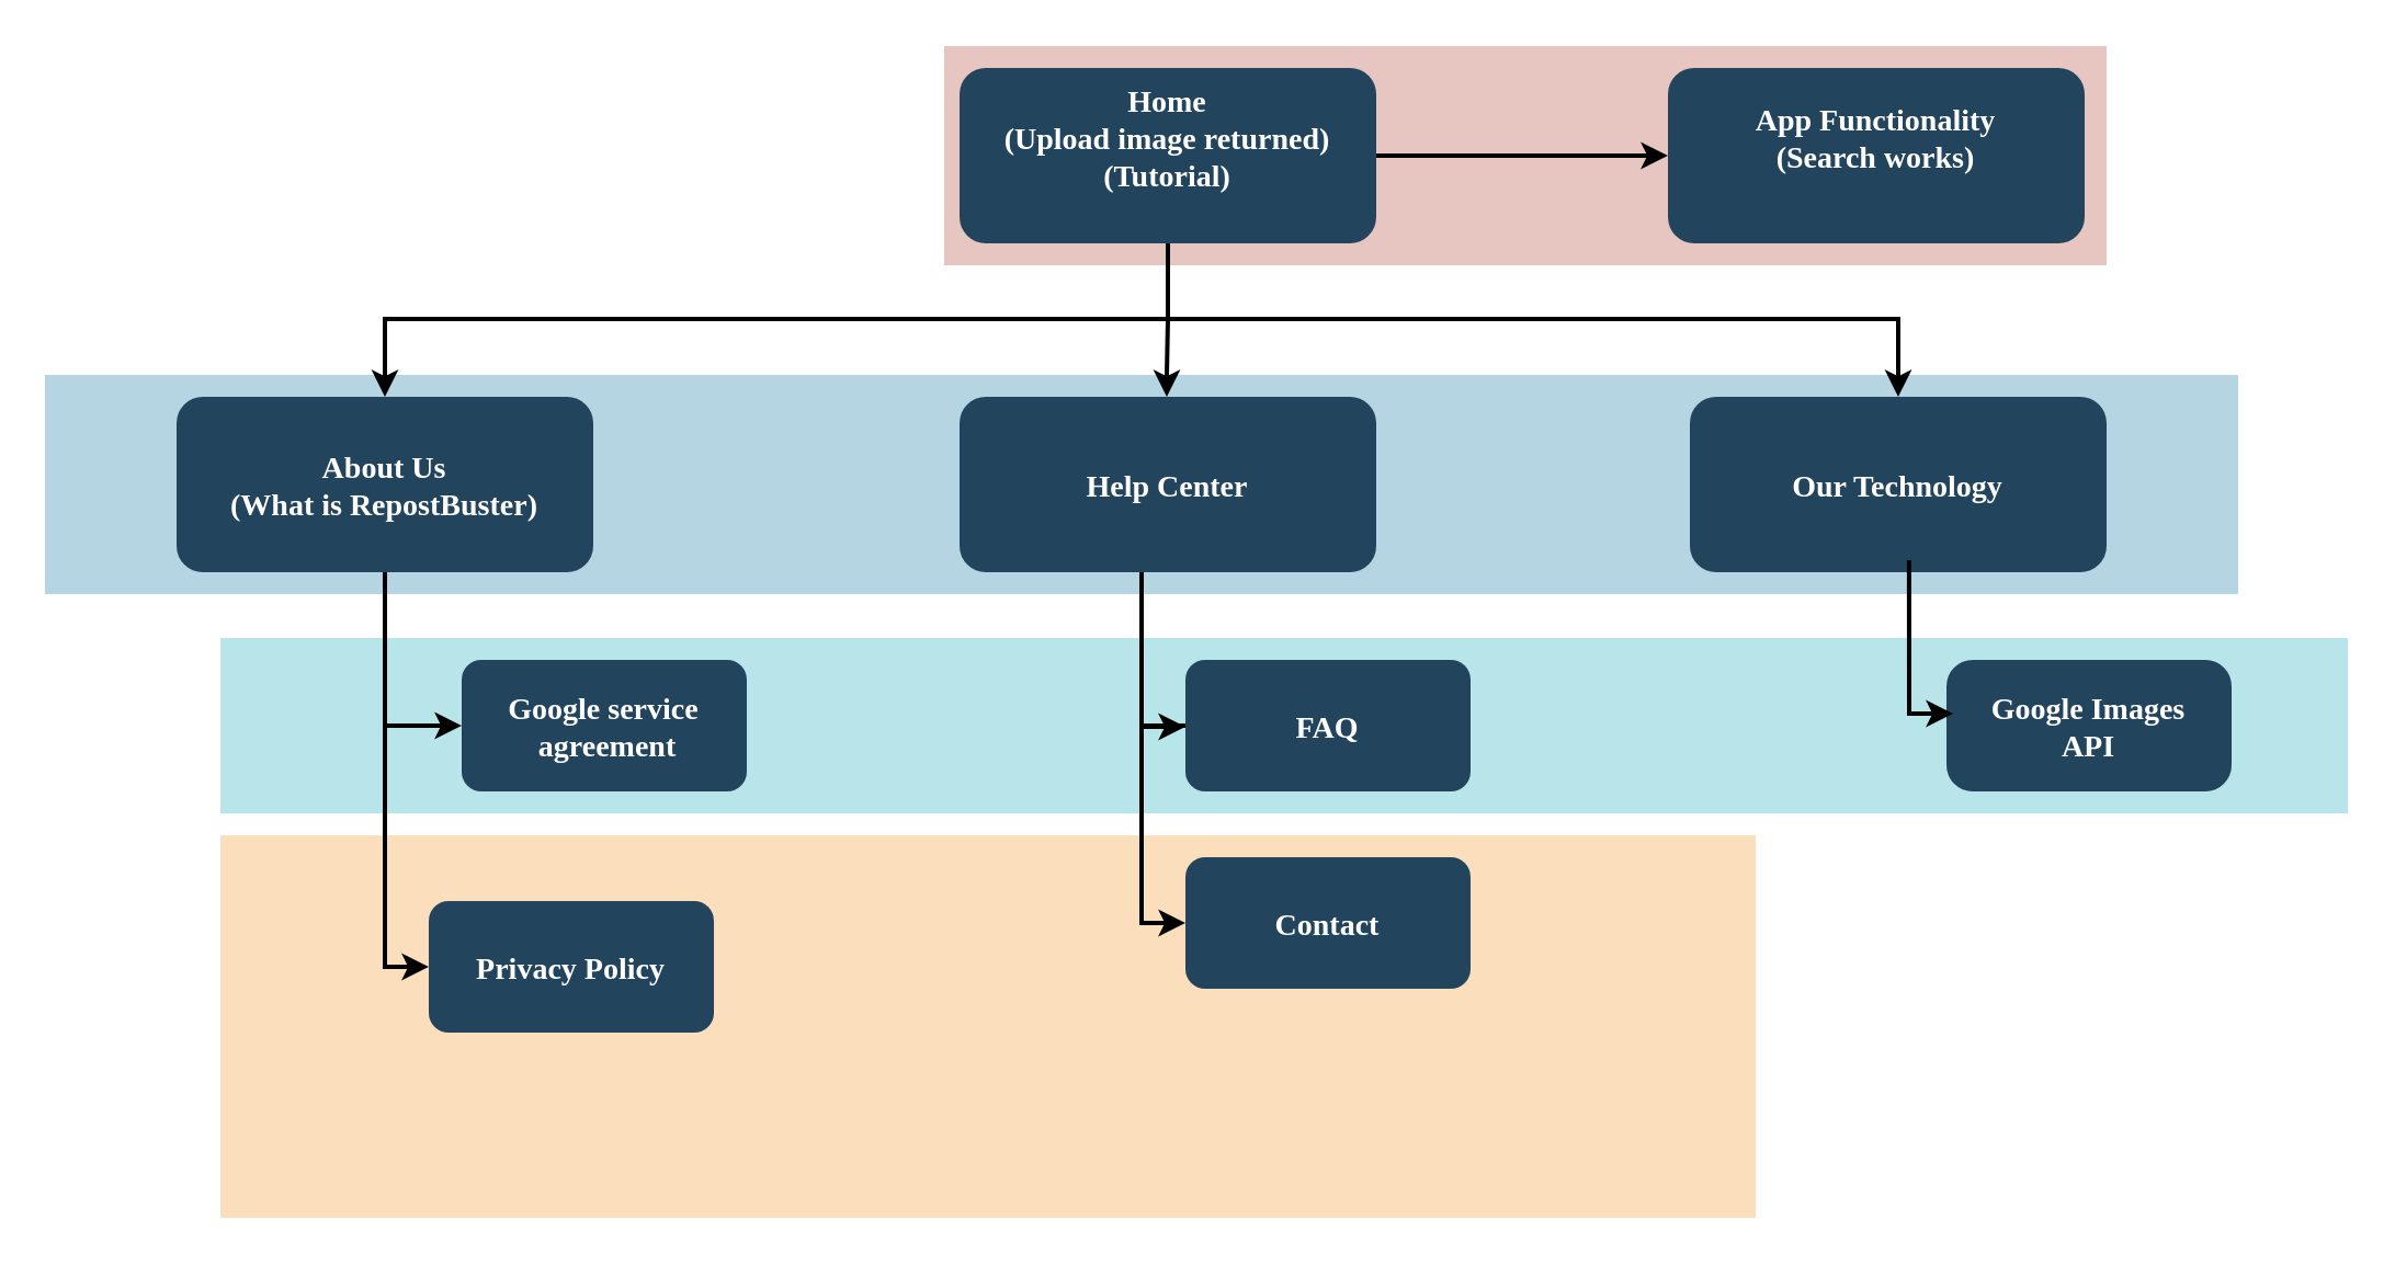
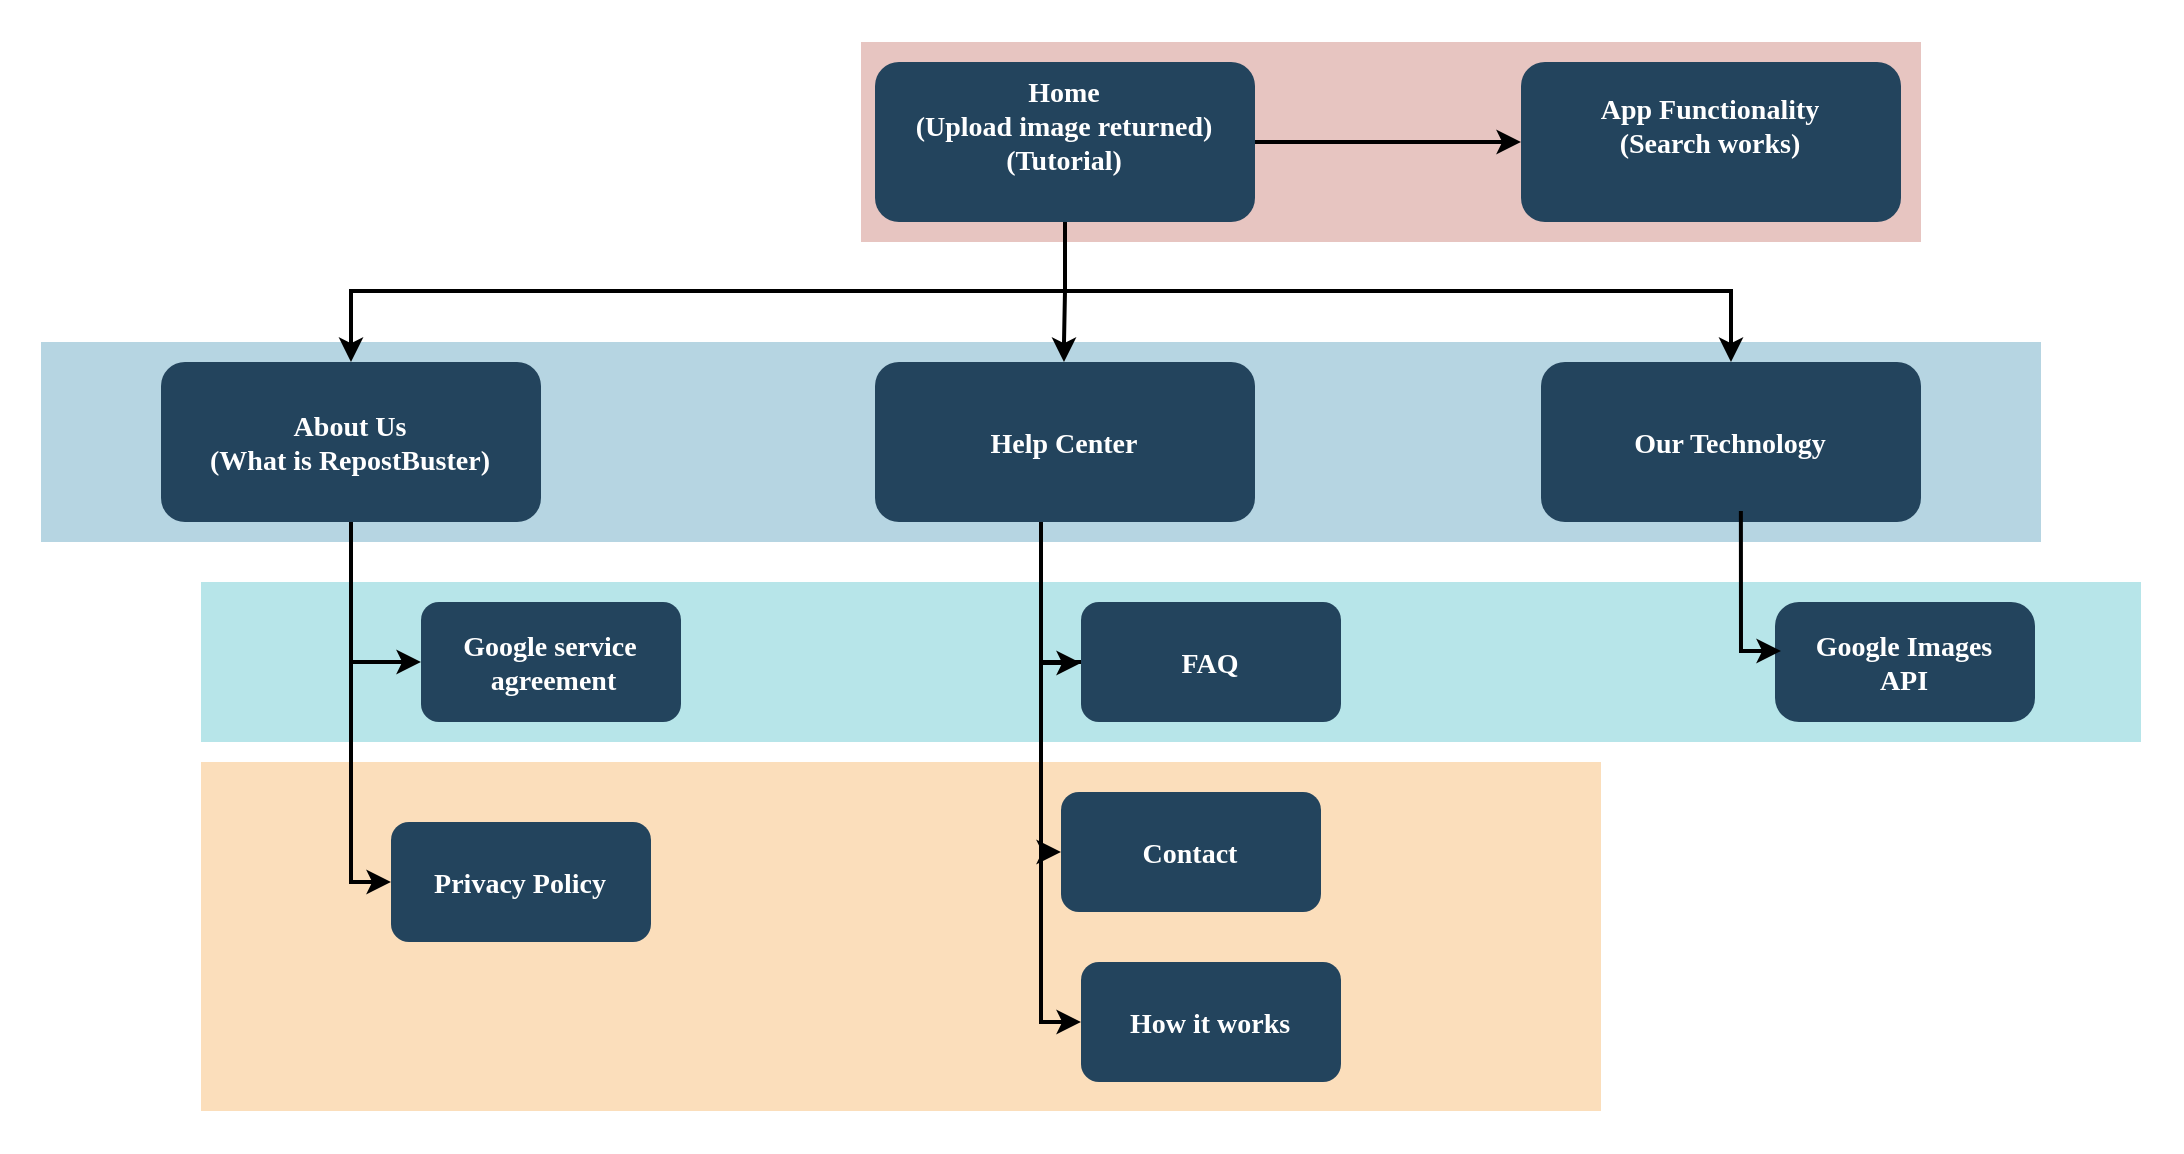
- <mxCell id="14" value="Contact" style="rounded=1;fillColor=#23445D;gradientColor=none;strokeColor=none;fontColor=#FFFFFF;fontStyle=1;fontFamily=Tahoma;fontSize=14" parent="1" vertex="1"><mxGeometry x="540" y="390.5" width="130" height="60" as="geometry" /></mxCell>
+ <mxCell id="14" value="Contact" style="rounded=1;fillColor=#23445D;gradientColor=none;strokeColor=none;fontColor=#FFFFFF;fontStyle=1;fontFamily=Tahoma;fontSize=14" parent="1" vertex="1"><mxGeometry x="530" y="395.5" width="130" height="60" as="geometry" /></mxCell>
+ <mxCell id="21" value="" style="edgeStyle=elbowEdgeStyle;elbow=horizontal;strokeWidth=2;rounded=0" parent="1" source="13" target="15" edge="1"><mxGeometry x="-140" y="135.5" width="100" height="100" as="geometry"><mxPoint x="-460" y="80.5" as="sourcePoint" /><mxPoint x="-360" y="-19.5" as="targetPoint" /><Array as="points"><mxPoint x="520" y="430.5" /></Array></mxGeometry></mxCell>
+ <mxCell id="15" value="How it works" style="rounded=1;fillColor=#23445D;gradientColor=none;strokeColor=none;fontColor=#FFFFFF;fontStyle=1;fontFamily=Tahoma;fontSize=14" parent="1" vertex="1"><mxGeometry x="540" y="480.5" width="130" height="60" as="geometry" /></mxCell>
